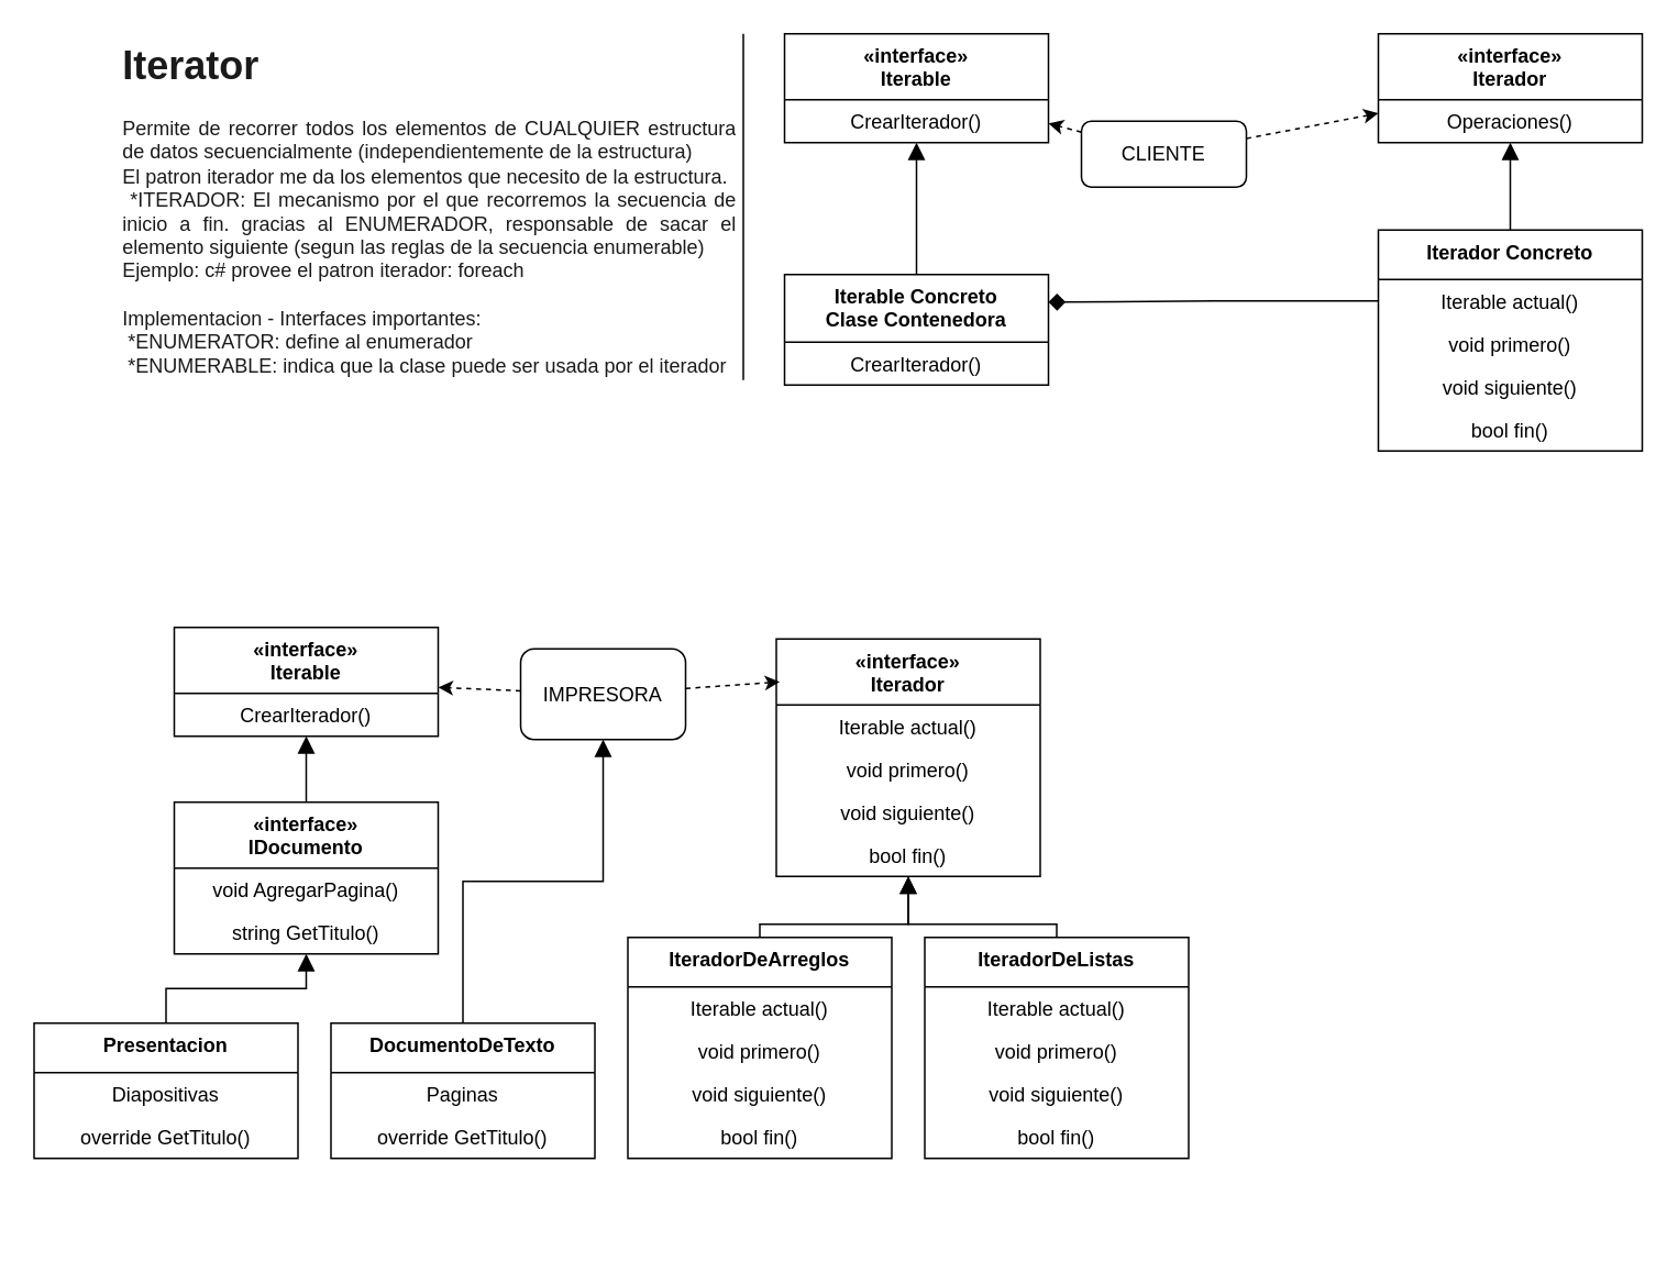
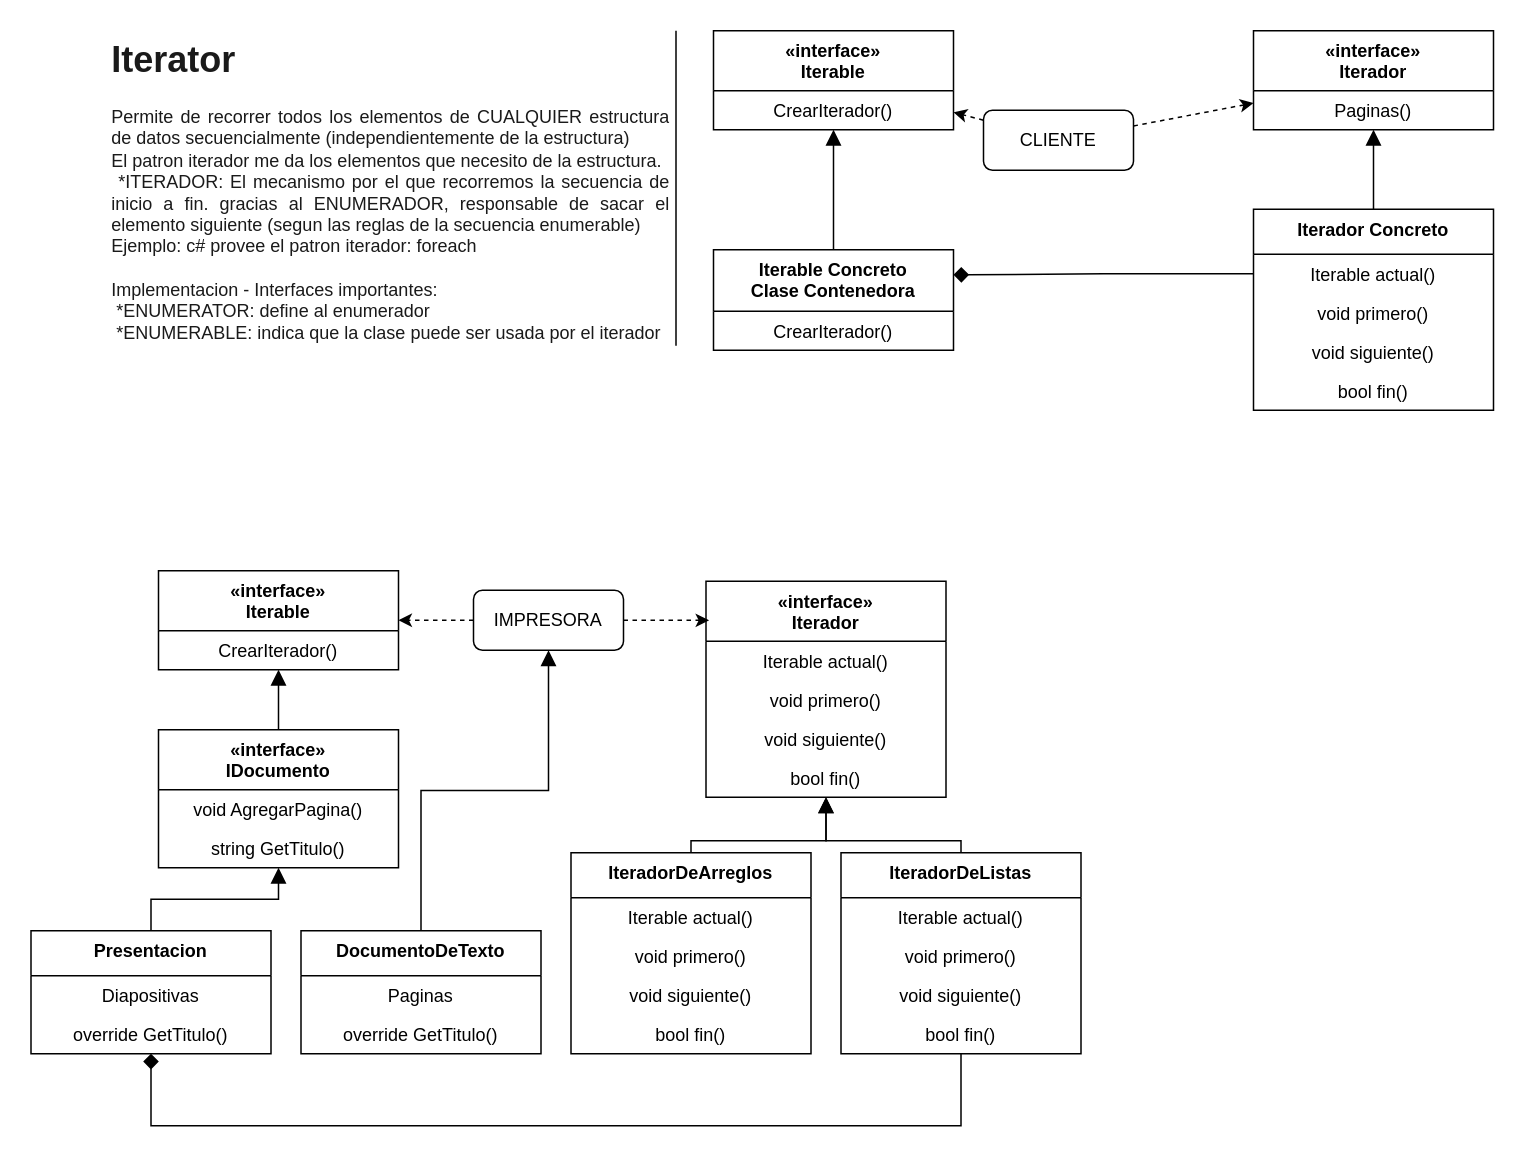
- <mxCell id="5" value="Operaciones()" style="text;strokeColor=none;fillColor=none;align=center;verticalAlign=top;spacingLeft=4;spacingRight=4;overflow=hidden;rotatable=0;points=[[0,0.5],[1,0.5]];portConstraint=eastwest;" vertex="1" parent="4"><mxGeometry y="40" width="160" height="26" as="geometry" /></mxCell>
+ <mxCell id="5" value="Paginas()" style="text;strokeColor=none;fillColor=none;align=center;verticalAlign=top;spacingLeft=4;spacingRight=4;overflow=hidden;rotatable=0;points=[[0,0.5],[1,0.5]];portConstraint=eastwest;" vertex="1" parent="4"><mxGeometry y="40" width="160" height="26" as="geometry" /></mxCell>
- <mxCell id="28" value="IMPRESORA" style="rounded=1;whiteSpace=wrap;html=1;align=center;" vertex="1" parent="1"><mxGeometry x="315" y="393" width="100" height="55" as="geometry" /></mxCell>
+ <mxCell id="28" value="IMPRESORA" style="rounded=1;whiteSpace=wrap;html=1;align=center;" vertex="1" parent="1"><mxGeometry x="315" y="393" width="100" height="40" as="geometry" /></mxCell>
+ <mxCell id="41" value="" style="endArrow=diamond;html=1;endFill=1;endSize=8;edgeStyle=orthogonalEdgeStyle;rounded=0;" edge="1" parent="1" source="50" target="46"><mxGeometry width="50" height="50" relative="1" as="geometry"><mxPoint x="385" y="529" as="sourcePoint" /><mxPoint x="435" y="479" as="targetPoint" /><Array as="points"><mxPoint x="640" y="750" /><mxPoint x="100" y="750" /></Array></mxGeometry></mxCell>
